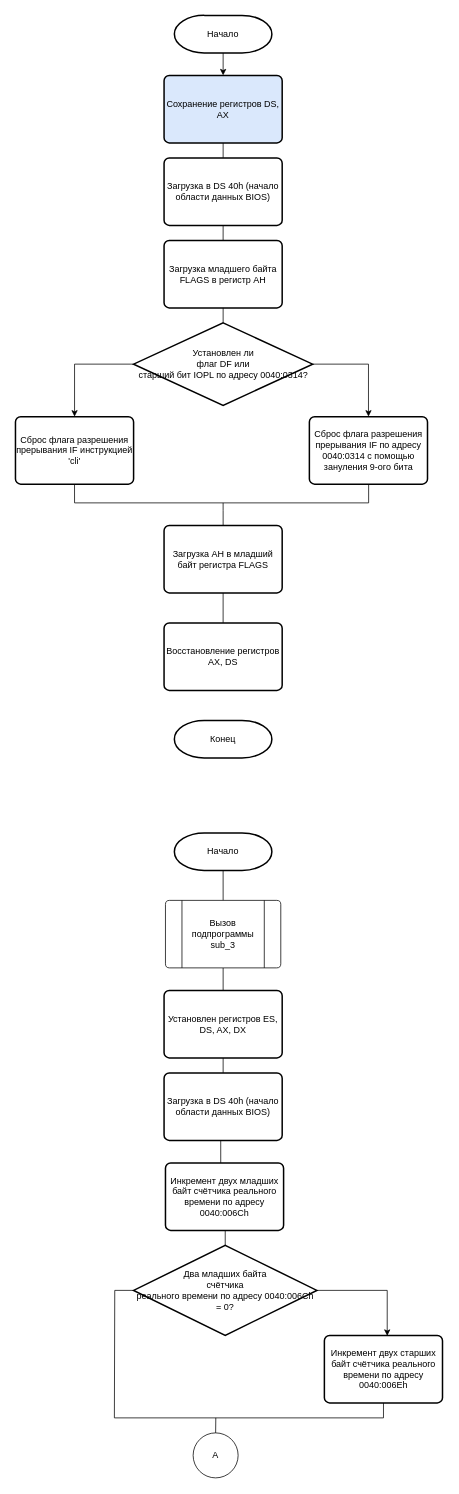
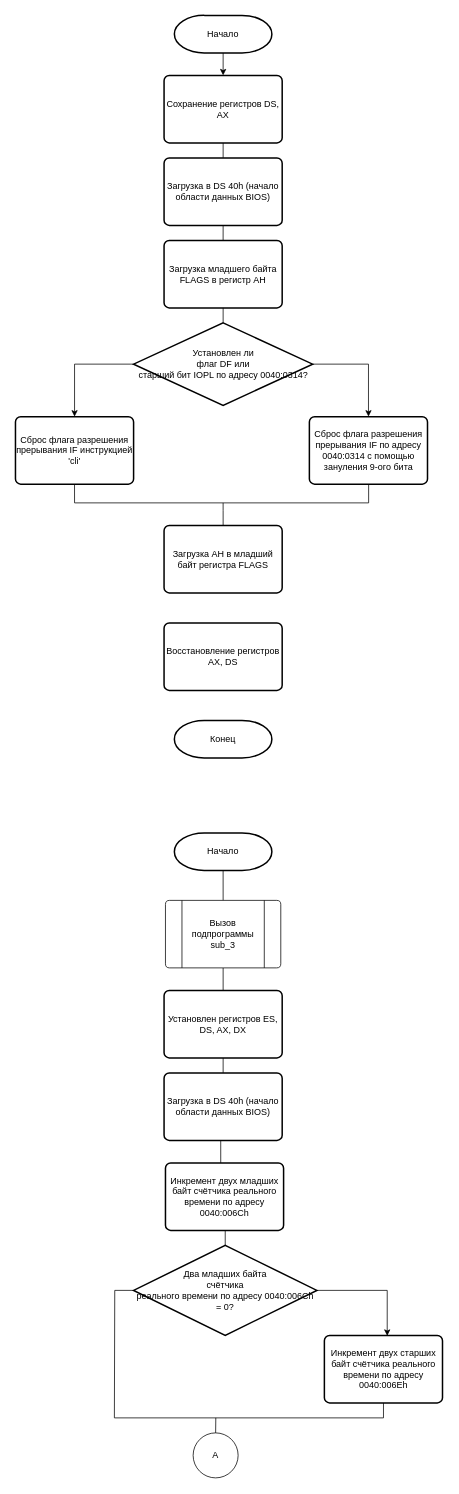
- <mxCell id="12" value="Сохранение регистров DS, AX" style="rounded=1;whiteSpace=wrap;html=1;absoluteArcSize=1;arcSize=14;strokeWidth=2;fillColor=#dae8fc;" vertex="1" parent="1"><mxGeometry x="218.25" y="100" width="157.5" height="90" as="geometry" /></mxCell>
+ <mxCell id="12" value="Сохранение регистров DS, AX" style="rounded=1;whiteSpace=wrap;html=1;absoluteArcSize=1;arcSize=14;strokeWidth=2;" vertex="1" parent="1"><mxGeometry x="218.25" y="100" width="157.5" height="90" as="geometry" /></mxCell>
- <mxCell id="17" style="edgeStyle=orthogonalEdgeStyle;rounded=0;orthogonalLoop=1;jettySize=auto;html=1;exitX=0.5;exitY=1;exitDx=0;exitDy=0;entryX=0.5;entryY=0;entryDx=0;entryDy=0;endArrow=none;endFill=0;" edge="1" parent="1" source="18" target="19"><mxGeometry relative="1" as="geometry" /></mxCell>
